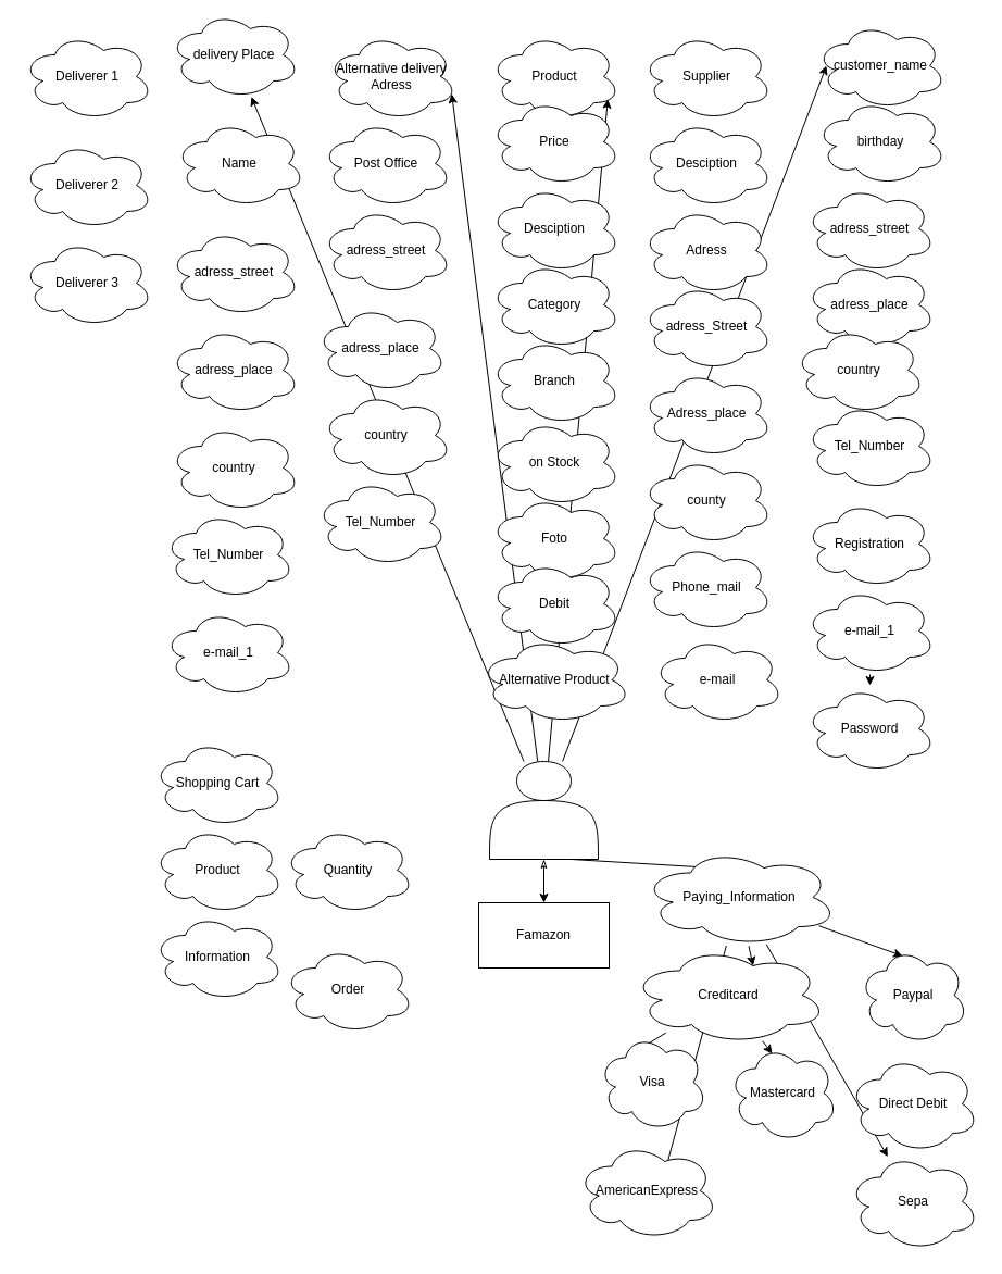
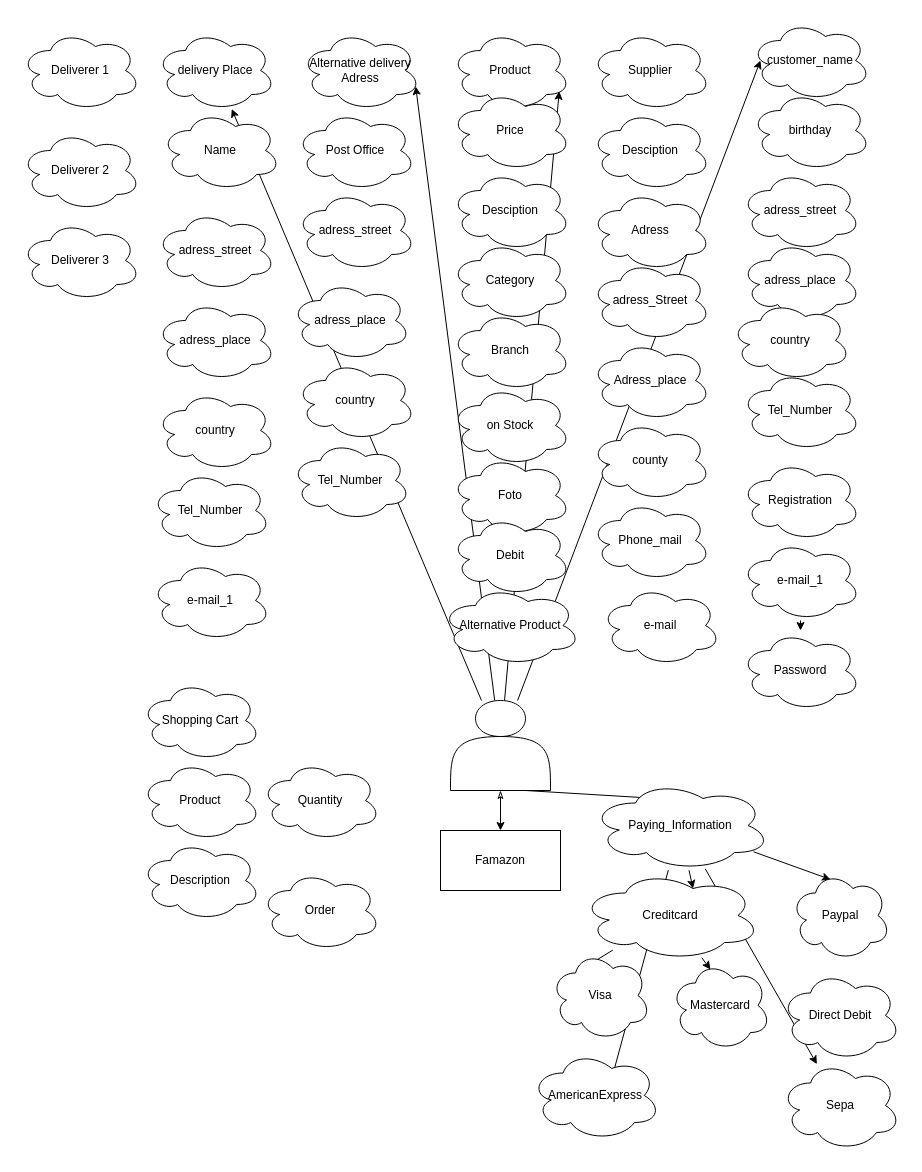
- <mxCell id="32" value="delivery Place" style="ellipse;shape=cloud;whiteSpace=wrap;html=1;" parent="1" vertex="1"><mxGeometry x="155" y="10" width="120" height="80" as="geometry" /></mxCell>
+ <mxCell id="32" value="delivery Place" style="ellipse;shape=cloud;whiteSpace=wrap;html=1;" parent="1" vertex="1"><mxGeometry x="155" y="30" width="120" height="80" as="geometry" /></mxCell>
- <mxCell id="67" value="Information" style="ellipse;shape=cloud;whiteSpace=wrap;html=1;" parent="1" vertex="1"><mxGeometry x="140" y="840" width="120" height="80" as="geometry" /></mxCell>
+ <mxCell id="67" value="Description" style="ellipse;shape=cloud;whiteSpace=wrap;html=1;" parent="1" vertex="1"><mxGeometry x="140" y="840" width="120" height="80" as="geometry" /></mxCell>
